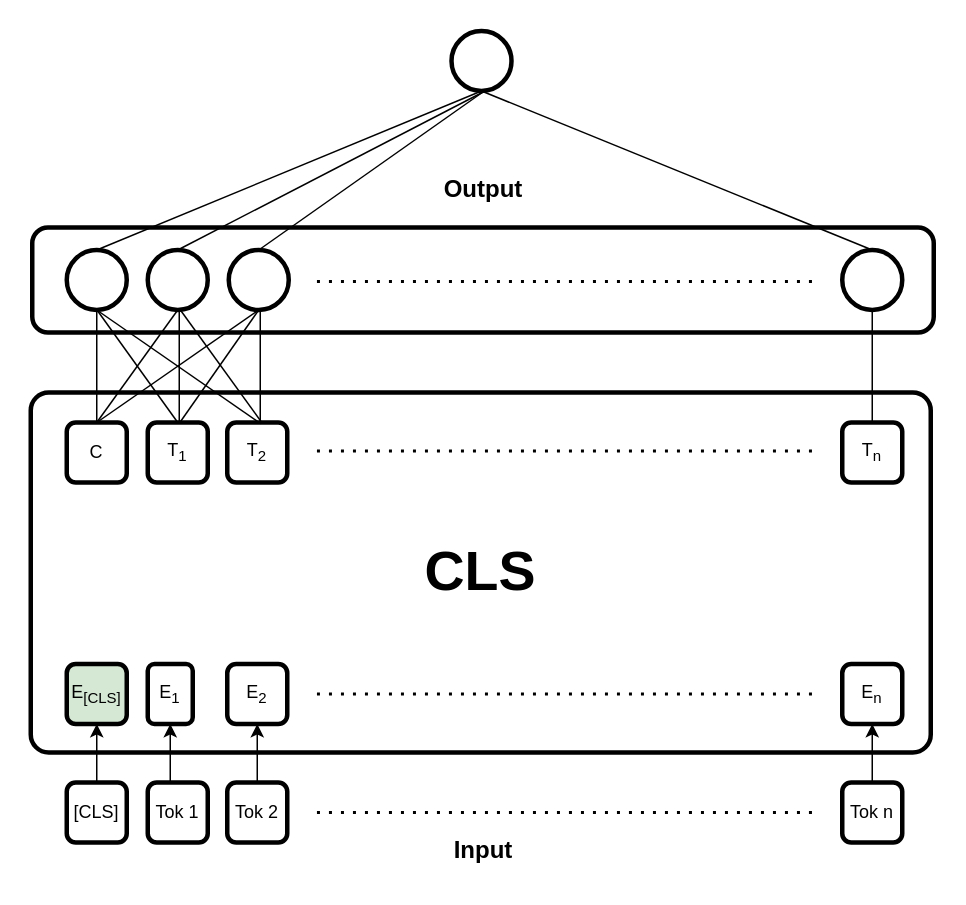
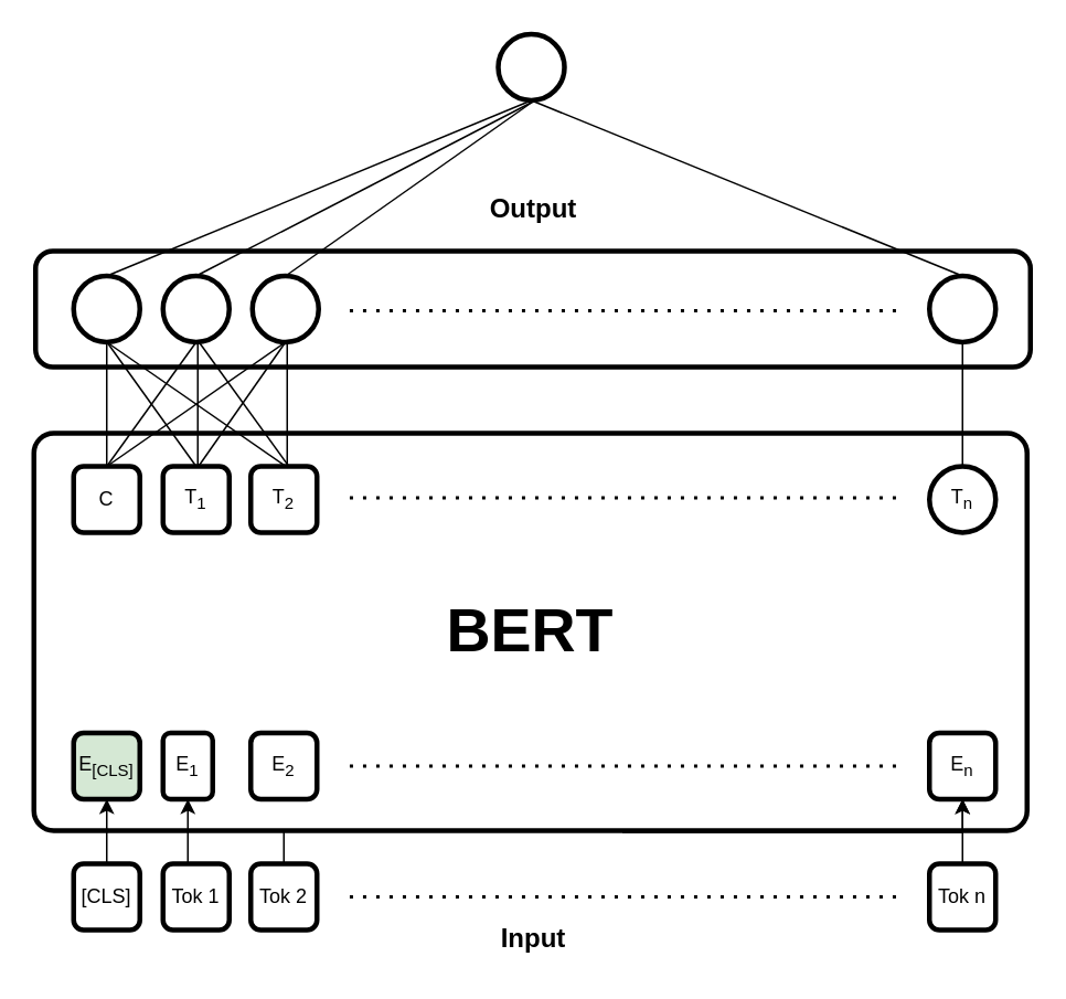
- <mxCell id="9" value="T&lt;sub&gt;n&lt;/sub&gt;" style="rounded=1;whiteSpace=wrap;html=1;aspect=fixed;strokeWidth=3;" vertex="1" parent="1"><mxGeometry x="561" y="281" width="40" height="40" as="geometry" /></mxCell>
+ <mxCell id="9" value="T&lt;sub&gt;n&lt;/sub&gt;" style="ellipse;whiteSpace=wrap;html=1;aspect=fixed;strokeWidth=3;" vertex="1" parent="1"><mxGeometry x="561" y="281" width="40" height="40" as="geometry" /></mxCell>
- <mxCell id="2" value="CLS" style="rounded=1;whiteSpace=wrap;html=1;strokeWidth=3;perimeterSpacing=0;fontStyle=1;fontSize=37;perimeter=rectanglePerimeter;resizeWidth=0;resizeHeight=0;imageAspect=0;imageWidth=24;arcSize=5;" vertex="1" parent="1"><mxGeometry x="20" y="261" width="600" height="240" as="geometry" /></mxCell>
+ <mxCell id="2" value="BERT" style="rounded=1;whiteSpace=wrap;html=1;strokeWidth=3;perimeterSpacing=0;fontStyle=1;fontSize=37;perimeter=rectanglePerimeter;resizeWidth=0;resizeHeight=0;imageAspect=0;imageWidth=24;arcSize=5;" vertex="1" parent="1"><mxGeometry x="20" y="261" width="600" height="240" as="geometry" /></mxCell>
- <mxCell id="38" style="edgeStyle=orthogonalEdgeStyle;rounded=0;orthogonalLoop=1;jettySize=auto;html=1;exitX=0.5;exitY=0;exitDx=0;exitDy=0;entryX=0.5;entryY=1;entryDx=0;entryDy=0;fontSize=37;" edge="1" parent="1" source="39" target="29"><mxGeometry relative="1" as="geometry" /></mxCell>
+ <mxCell id="38" style="edgeStyle=orthogonalEdgeStyle;rounded=0;orthogonalLoop=1;jettySize=auto;html=1;exitX=0.5;exitY=0;exitDx=0;exitDy=0;fontSize=37;" edge="1" parent="1" source="39" target="12"><mxGeometry relative="1" as="geometry" /></mxCell>
